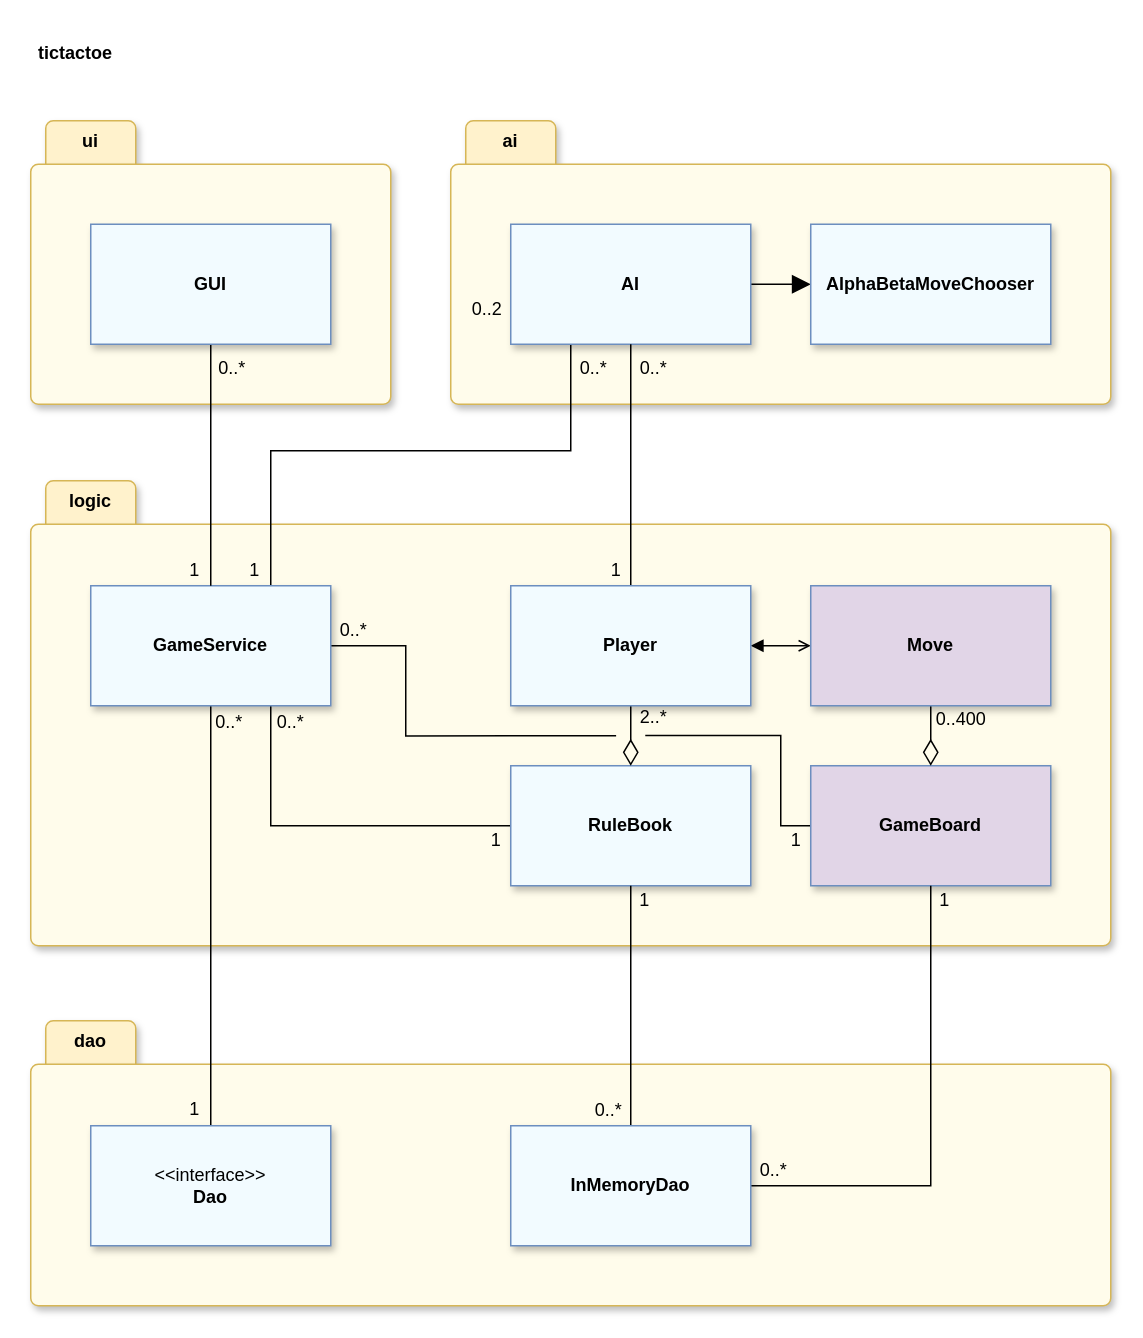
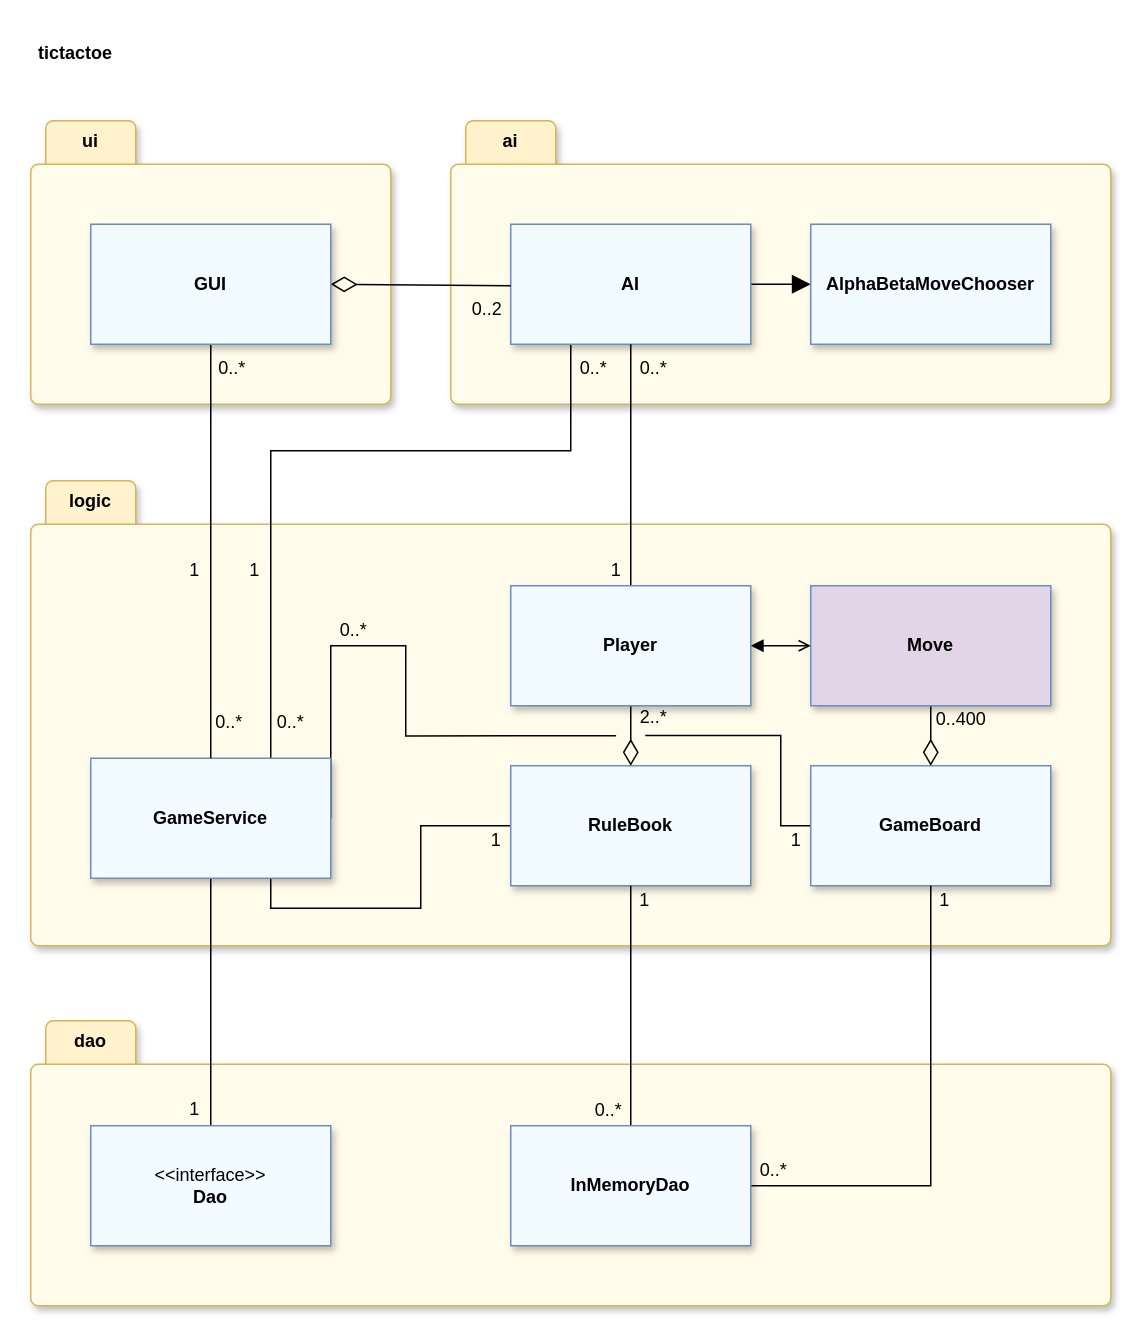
+ <mxCell id="33" style="edgeStyle=orthogonalEdgeStyle;rounded=0;orthogonalLoop=1;jettySize=auto;html=1;exitX=1;exitY=0.5;exitDx=0;exitDy=0;entryX=1;entryY=0;entryDx=0;entryDy=0;startArrow=diamondThin;startFill=0;endArrow=none;endFill=0;startSize=15;endSize=9;shadow=0;" edge="1" parent="1" source="34" target="36"><mxGeometry relative="1" as="geometry"><Array as="points"><mxPoint x="340" y="189" /></Array></mxGeometry></mxCell>
- <mxCell id="17" value="GameService" style="rounded=0;whiteSpace=wrap;html=1;fontStyle=1;strokeColor=#6c8ebf;shadow=1;fillColor=#F2FBFF;" vertex="1" parent="1"><mxGeometry x="60" y="390" width="160" height="80" as="geometry" /></mxCell>
+ <mxCell id="17" value="GameService" style="rounded=0;whiteSpace=wrap;html=1;fontStyle=1;strokeColor=#6c8ebf;shadow=1;fillColor=#F2FBFF;" vertex="1" parent="1"><mxGeometry x="60" y="505" width="160" height="80" as="geometry" /></mxCell>
- <mxCell id="25" value="GameBoard" style="rounded=0;whiteSpace=wrap;html=1;fontStyle=1;strokeColor=#6c8ebf;shadow=1;fillColor=#e1d5e7;" vertex="1" parent="1"><mxGeometry x="540" y="510" width="160" height="80" as="geometry" /></mxCell>
+ <mxCell id="25" value="GameBoard" style="rounded=0;whiteSpace=wrap;html=1;fontStyle=1;strokeColor=#6c8ebf;shadow=1;fillColor=#F2FBFF;" vertex="1" parent="1"><mxGeometry x="540" y="510" width="160" height="80" as="geometry" /></mxCell>
